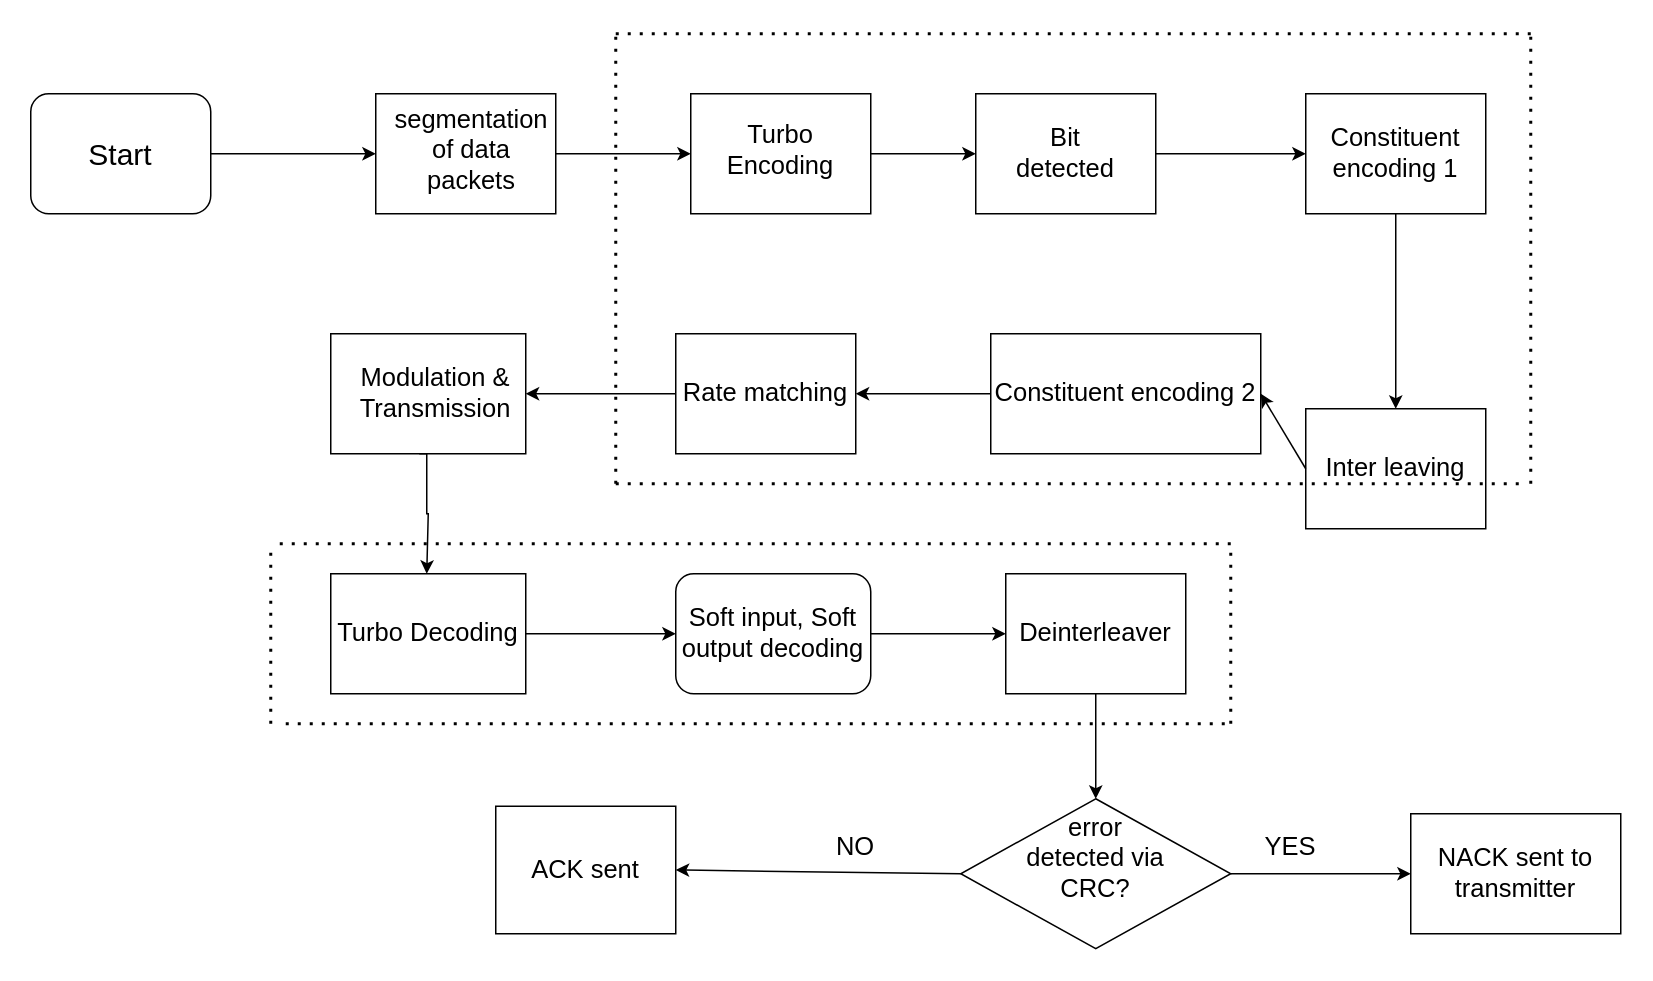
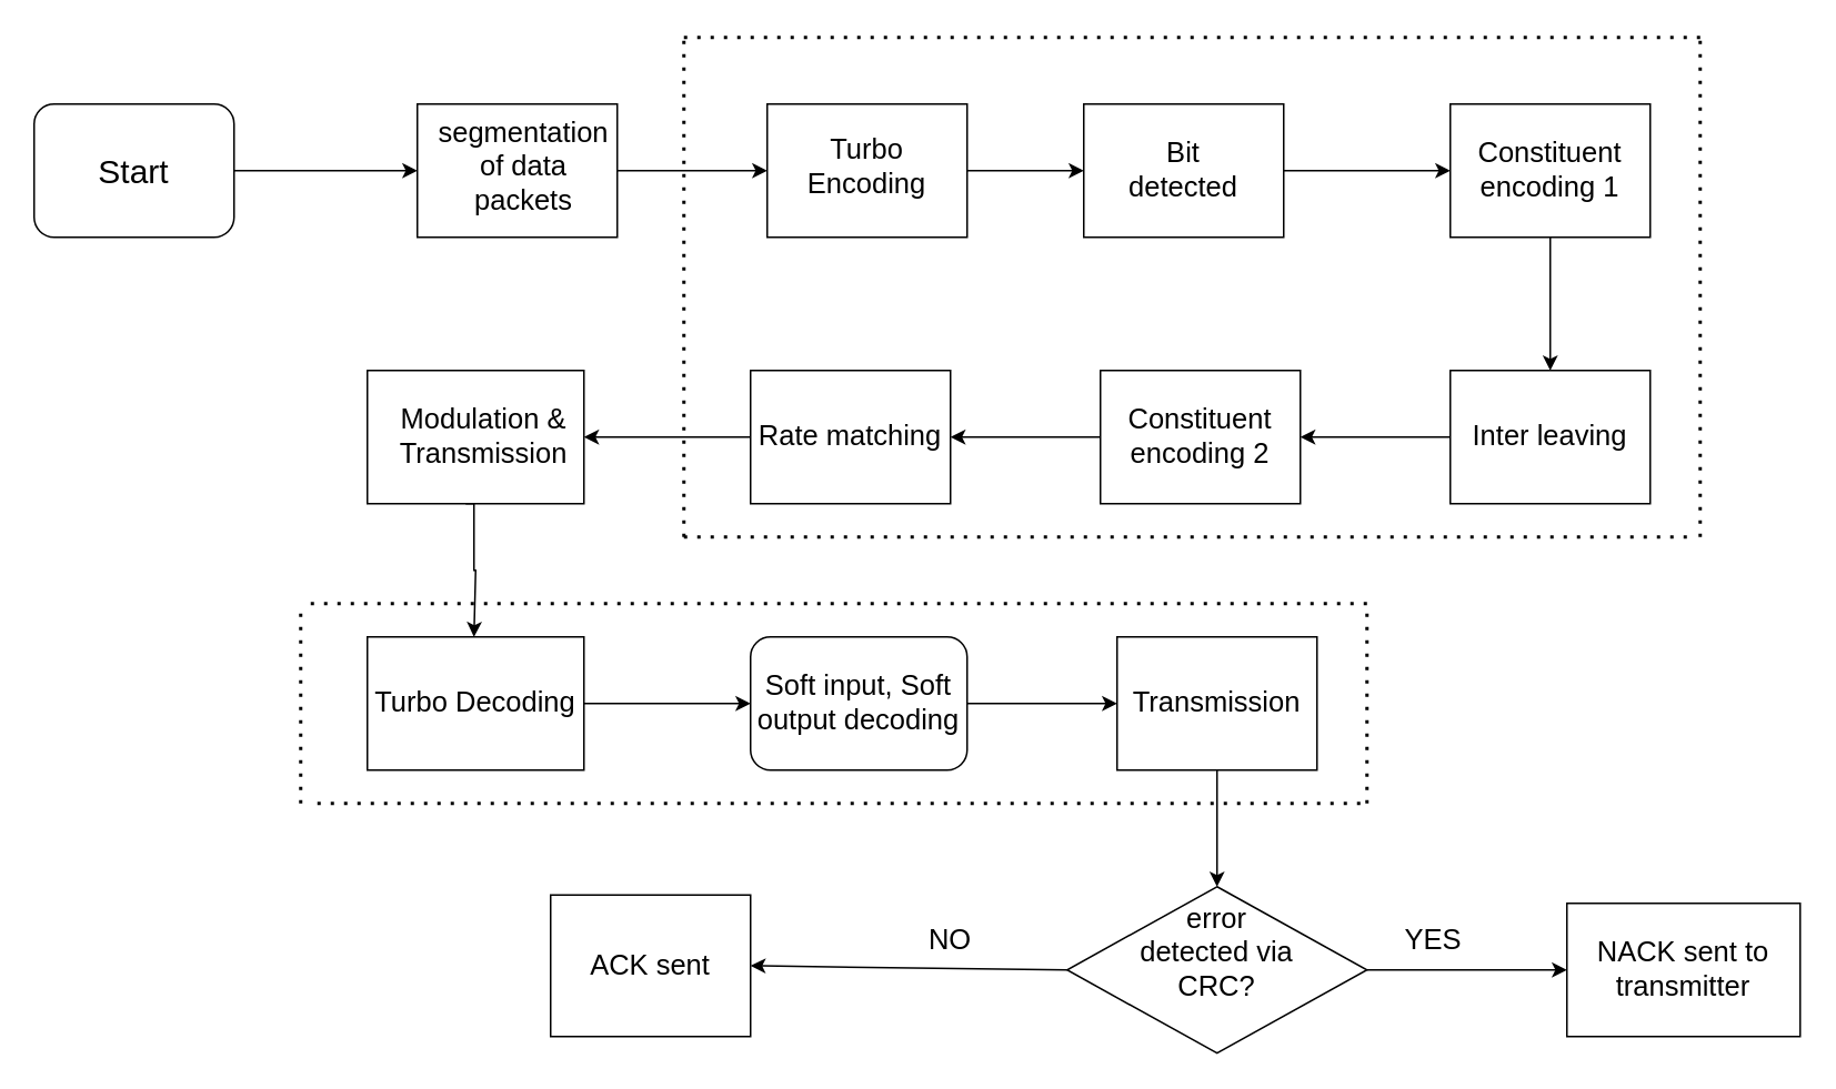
- <mxCell id="18" value="&lt;font style=&quot;font-size: 17px;&quot;&gt;Constituent encoding 2&lt;/font&gt;" style="rounded=0;whiteSpace=wrap;html=1;" parent="1" vertex="1"><mxGeometry x="660" y="222" width="180" height="80" as="geometry" /></mxCell>
+ <mxCell id="18" value="&lt;font style=&quot;font-size: 17px;&quot;&gt;Constituent encoding 2&lt;/font&gt;" style="rounded=0;whiteSpace=wrap;html=1;" parent="1" vertex="1"><mxGeometry x="660" y="222" width="120" height="80" as="geometry" /></mxCell>
- <mxCell id="8" value="&lt;font style=&quot;font-size: 17px;&quot;&gt;Inter leaving&lt;/font&gt;" style="rounded=0;whiteSpace=wrap;html=1;" parent="1" vertex="1"><mxGeometry x="870" y="272" width="120" height="80" as="geometry" /></mxCell>
+ <mxCell id="8" value="&lt;font style=&quot;font-size: 17px;&quot;&gt;Inter leaving&lt;/font&gt;" style="rounded=0;whiteSpace=wrap;html=1;" parent="1" vertex="1"><mxGeometry x="870" y="222" width="120" height="80" as="geometry" /></mxCell>
- <mxCell id="21" value="&lt;font style=&quot;font-size: 17px;&quot;&gt;Deinterleaver&lt;/font&gt;" style="rounded=0;whiteSpace=wrap;html=1;" parent="1" vertex="1"><mxGeometry x="670" y="382" width="120" height="80" as="geometry" /></mxCell>
+ <mxCell id="21" value="&lt;font style=&quot;font-size: 17px;&quot;&gt;Transmission&lt;/font&gt;" style="rounded=0;whiteSpace=wrap;html=1;" parent="1" vertex="1"><mxGeometry x="670" y="382" width="120" height="80" as="geometry" /></mxCell>
